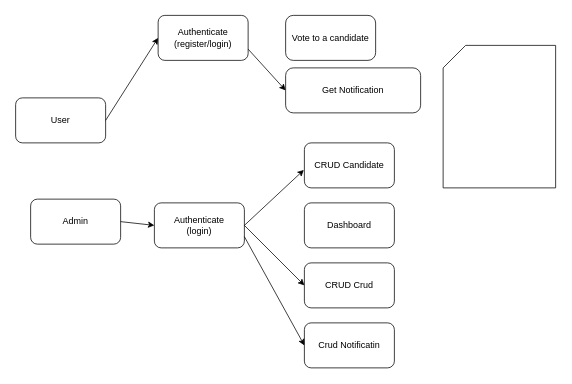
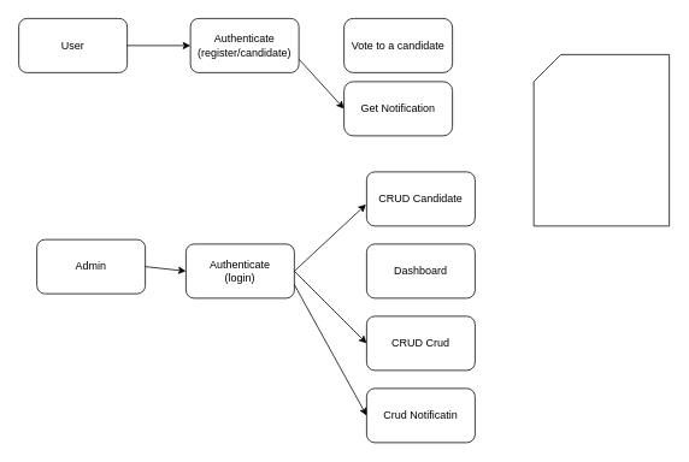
- <mxCell id="4" value="&lt;div&gt;Authenticate&lt;/div&gt;&lt;div&gt;(register/login)&lt;/div&gt;" style="rounded=1;whiteSpace=wrap;html=1;" vertex="1" parent="1"><mxGeometry x="210" y="20" width="120" height="60" as="geometry" /></mxCell>
+ <mxCell id="4" value="&lt;div&gt;Authenticate&lt;/div&gt;&lt;div&gt;(register/candidate)&lt;/div&gt;" style="rounded=1;whiteSpace=wrap;html=1;" vertex="1" parent="1"><mxGeometry x="210" y="20" width="120" height="60" as="geometry" /></mxCell>
- <mxCell id="16" value="Get Notification" style="rounded=1;whiteSpace=wrap;html=1;arcSize=17;" vertex="1" parent="1"><mxGeometry x="380" y="90" width="180" height="60" as="geometry" /></mxCell>
+ <mxCell id="16" value="Get Notification" style="rounded=1;whiteSpace=wrap;html=1;arcSize=17;" vertex="1" parent="1"><mxGeometry x="380" y="90" width="120" height="60" as="geometry" /></mxCell>
- <mxCell id="2" value="User" style="rounded=1;whiteSpace=wrap;html=1;" vertex="1" parent="1"><mxGeometry x="20" y="130" width="120" height="60" as="geometry" /></mxCell>
+ <mxCell id="2" value="User" style="rounded=1;whiteSpace=wrap;html=1;" vertex="1" parent="1"><mxGeometry x="20" y="20" width="120" height="60" as="geometry" /></mxCell>
